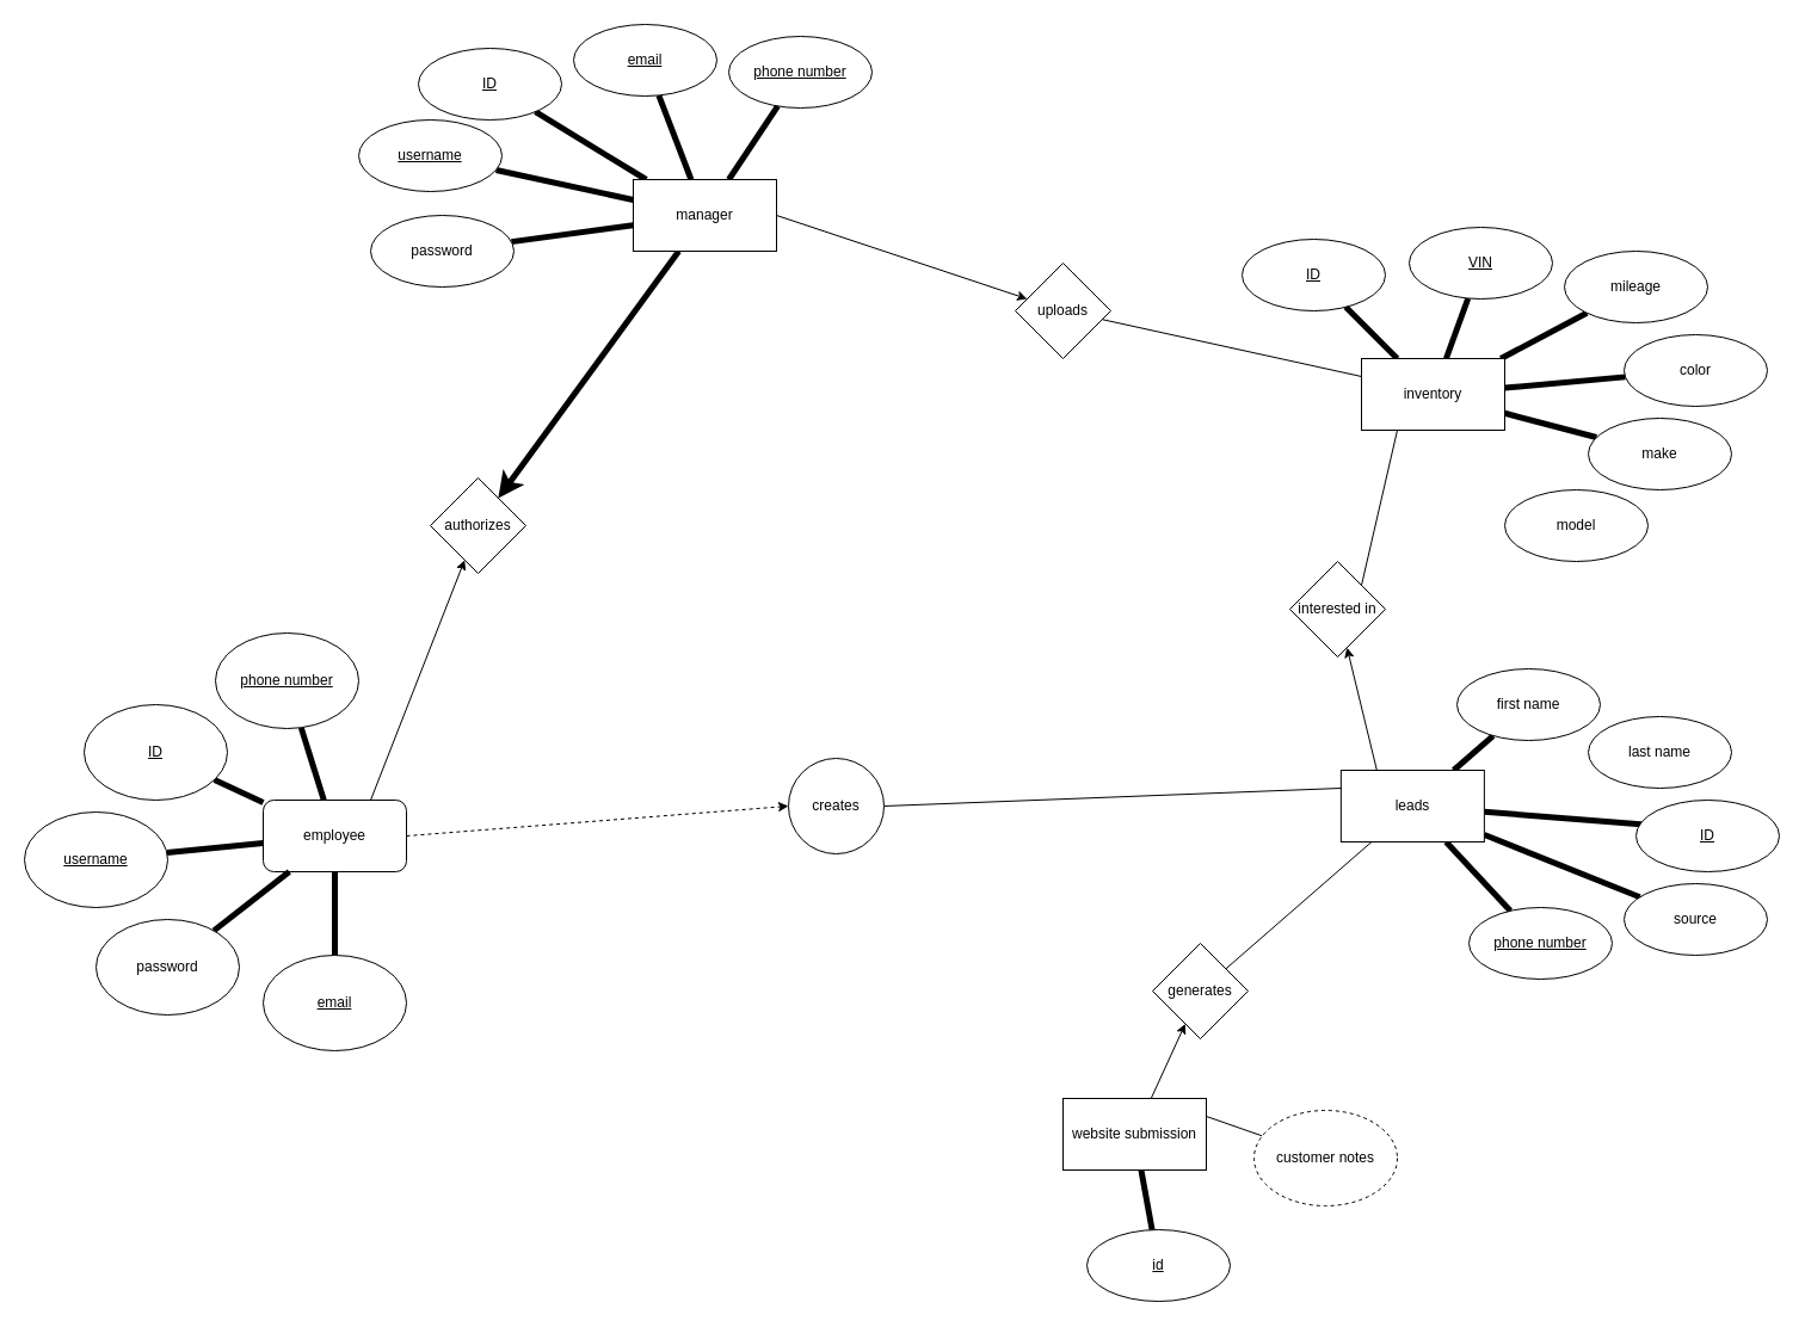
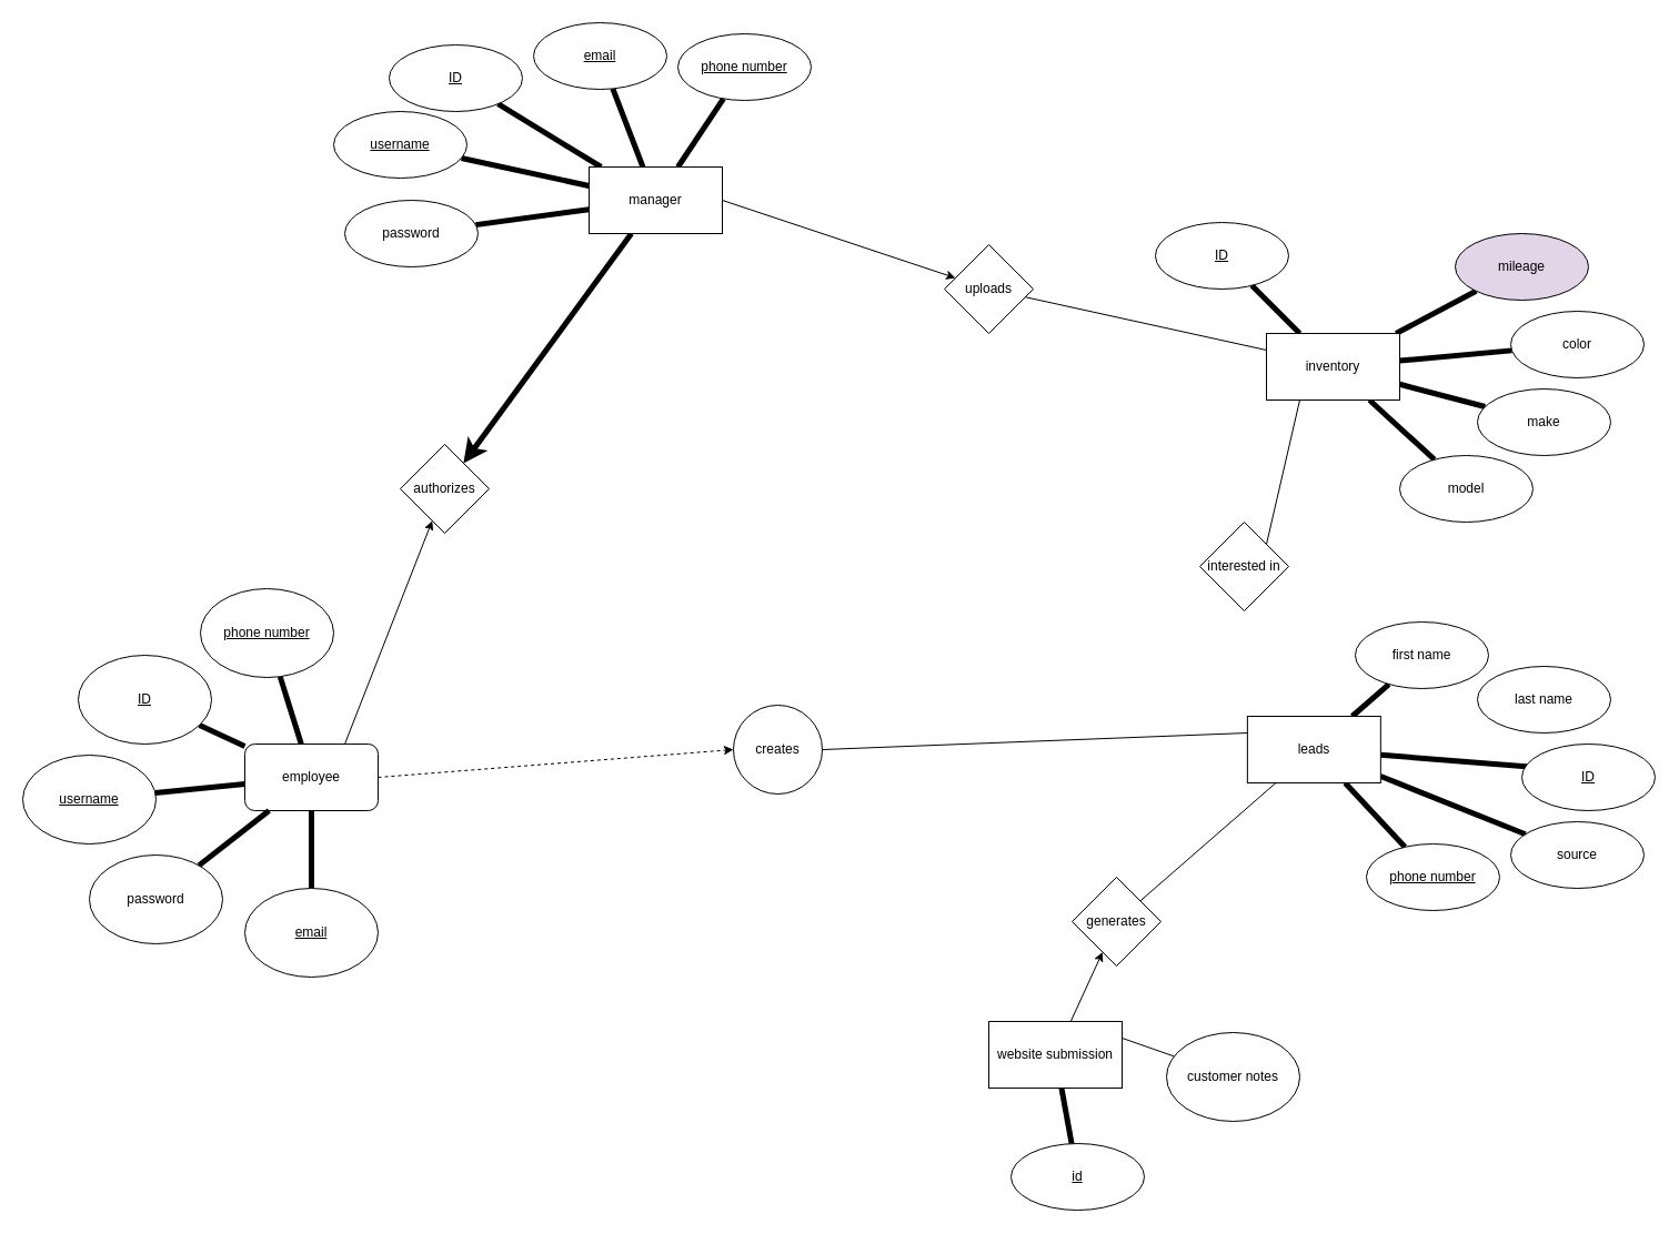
- <mxCell id="33" value="&lt;u&gt;VIN&lt;/u&gt;" style="ellipse;whiteSpace=wrap;html=1;rounded=0;strokeWidth=1;" parent="1" vertex="1"><mxGeometry x="1180" y="190" width="120" height="60" as="geometry" /></mxCell>
- <mxCell id="34" value="mileage" style="ellipse;whiteSpace=wrap;html=1;rounded=0;strokeWidth=1;" parent="1" vertex="1"><mxGeometry x="1310" y="210" width="120" height="60" as="geometry" /></mxCell>
+ <mxCell id="34" value="mileage" style="ellipse;whiteSpace=wrap;html=1;rounded=0;strokeWidth=1;fillColor=#e1d5e7;" parent="1" vertex="1"><mxGeometry x="1310" y="210" width="120" height="60" as="geometry" /></mxCell>
- <mxCell id="16" value="" style="edgeStyle=none;html=1;endArrow=none;endFill=0;strokeWidth=5;" parent="1" source="23" target="33" edge="1"><mxGeometry relative="1" as="geometry" /></mxCell>
+ <mxCell id="20" value="" style="edgeStyle=none;html=1;endArrow=none;endFill=0;strokeWidth=5;" parent="1" source="23" target="44" edge="1"><mxGeometry relative="1" as="geometry" /></mxCell>
- <mxCell id="24" style="edgeStyle=none;html=1;exitX=0.25;exitY=0;exitDx=0;exitDy=0;startArrow=none;startFill=0;endArrow=classic;endFill=1;strokeWidth=1;" parent="1" source="29" target="51" edge="1"><mxGeometry relative="1" as="geometry" /></mxCell>
- <mxCell id="65" value="customer notes" style="ellipse;whiteSpace=wrap;html=1;dashed=1;" parent="1" vertex="1"><mxGeometry x="1050" y="930" width="120" height="80" as="geometry" /></mxCell>
+ <mxCell id="65" value="customer notes" style="ellipse;whiteSpace=wrap;html=1;" parent="1" vertex="1"><mxGeometry x="1050" y="930" width="120" height="80" as="geometry" /></mxCell>
